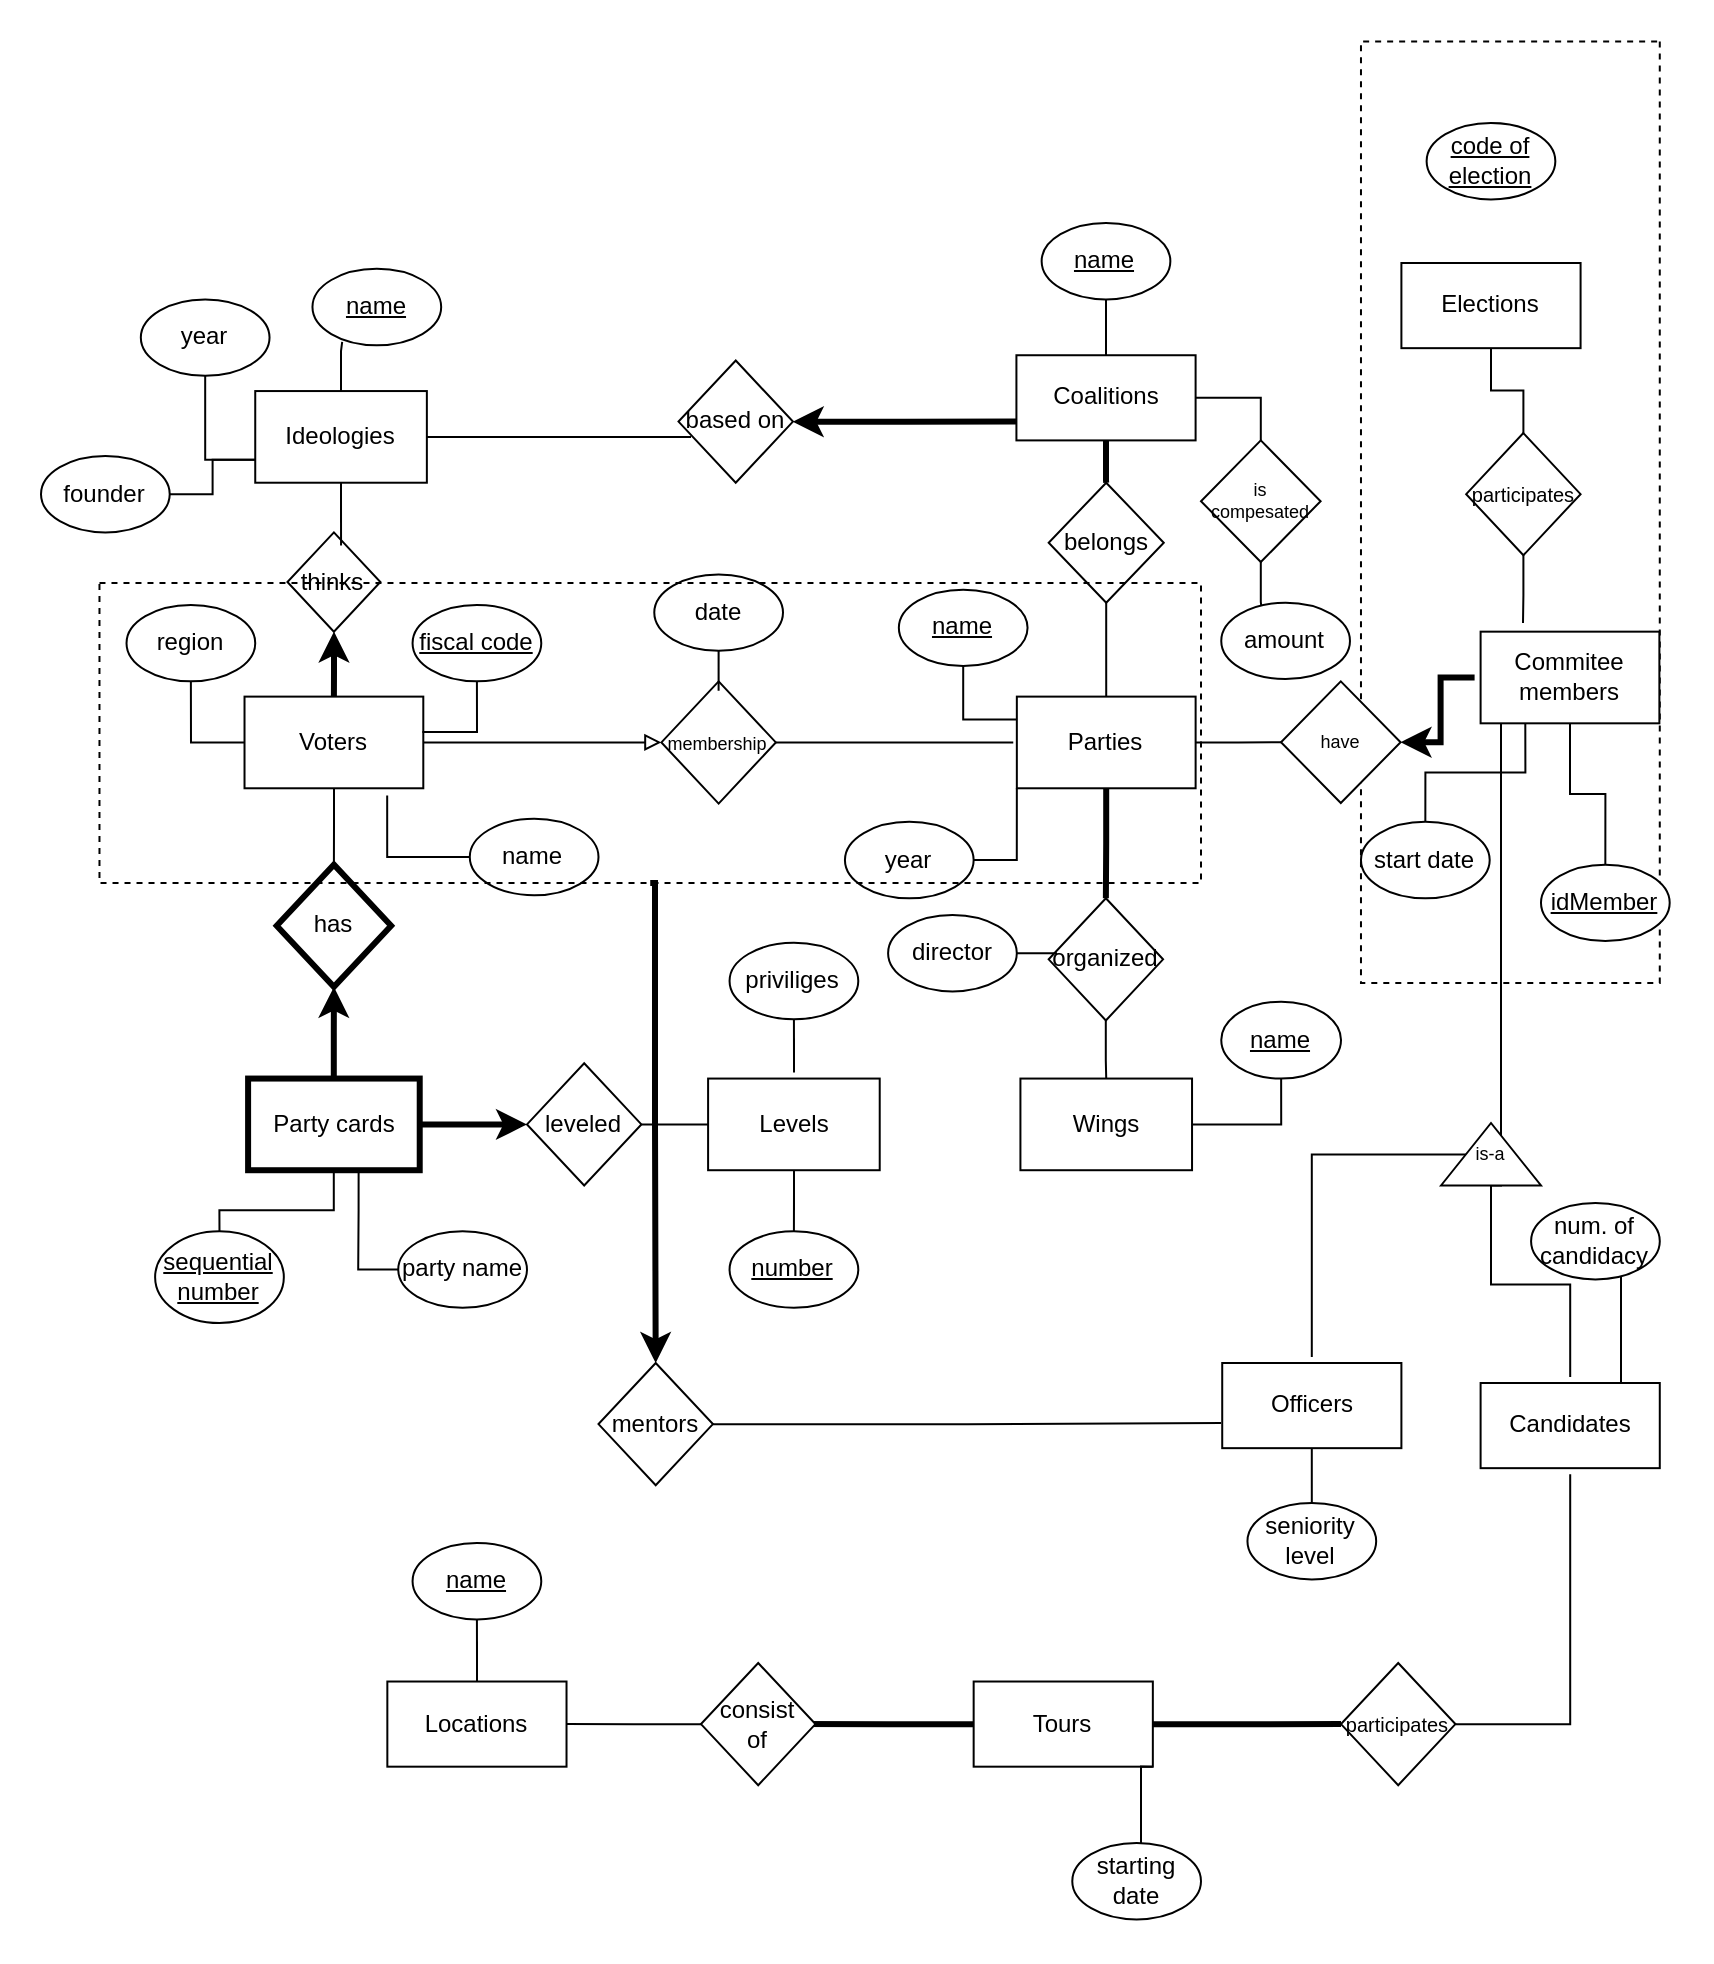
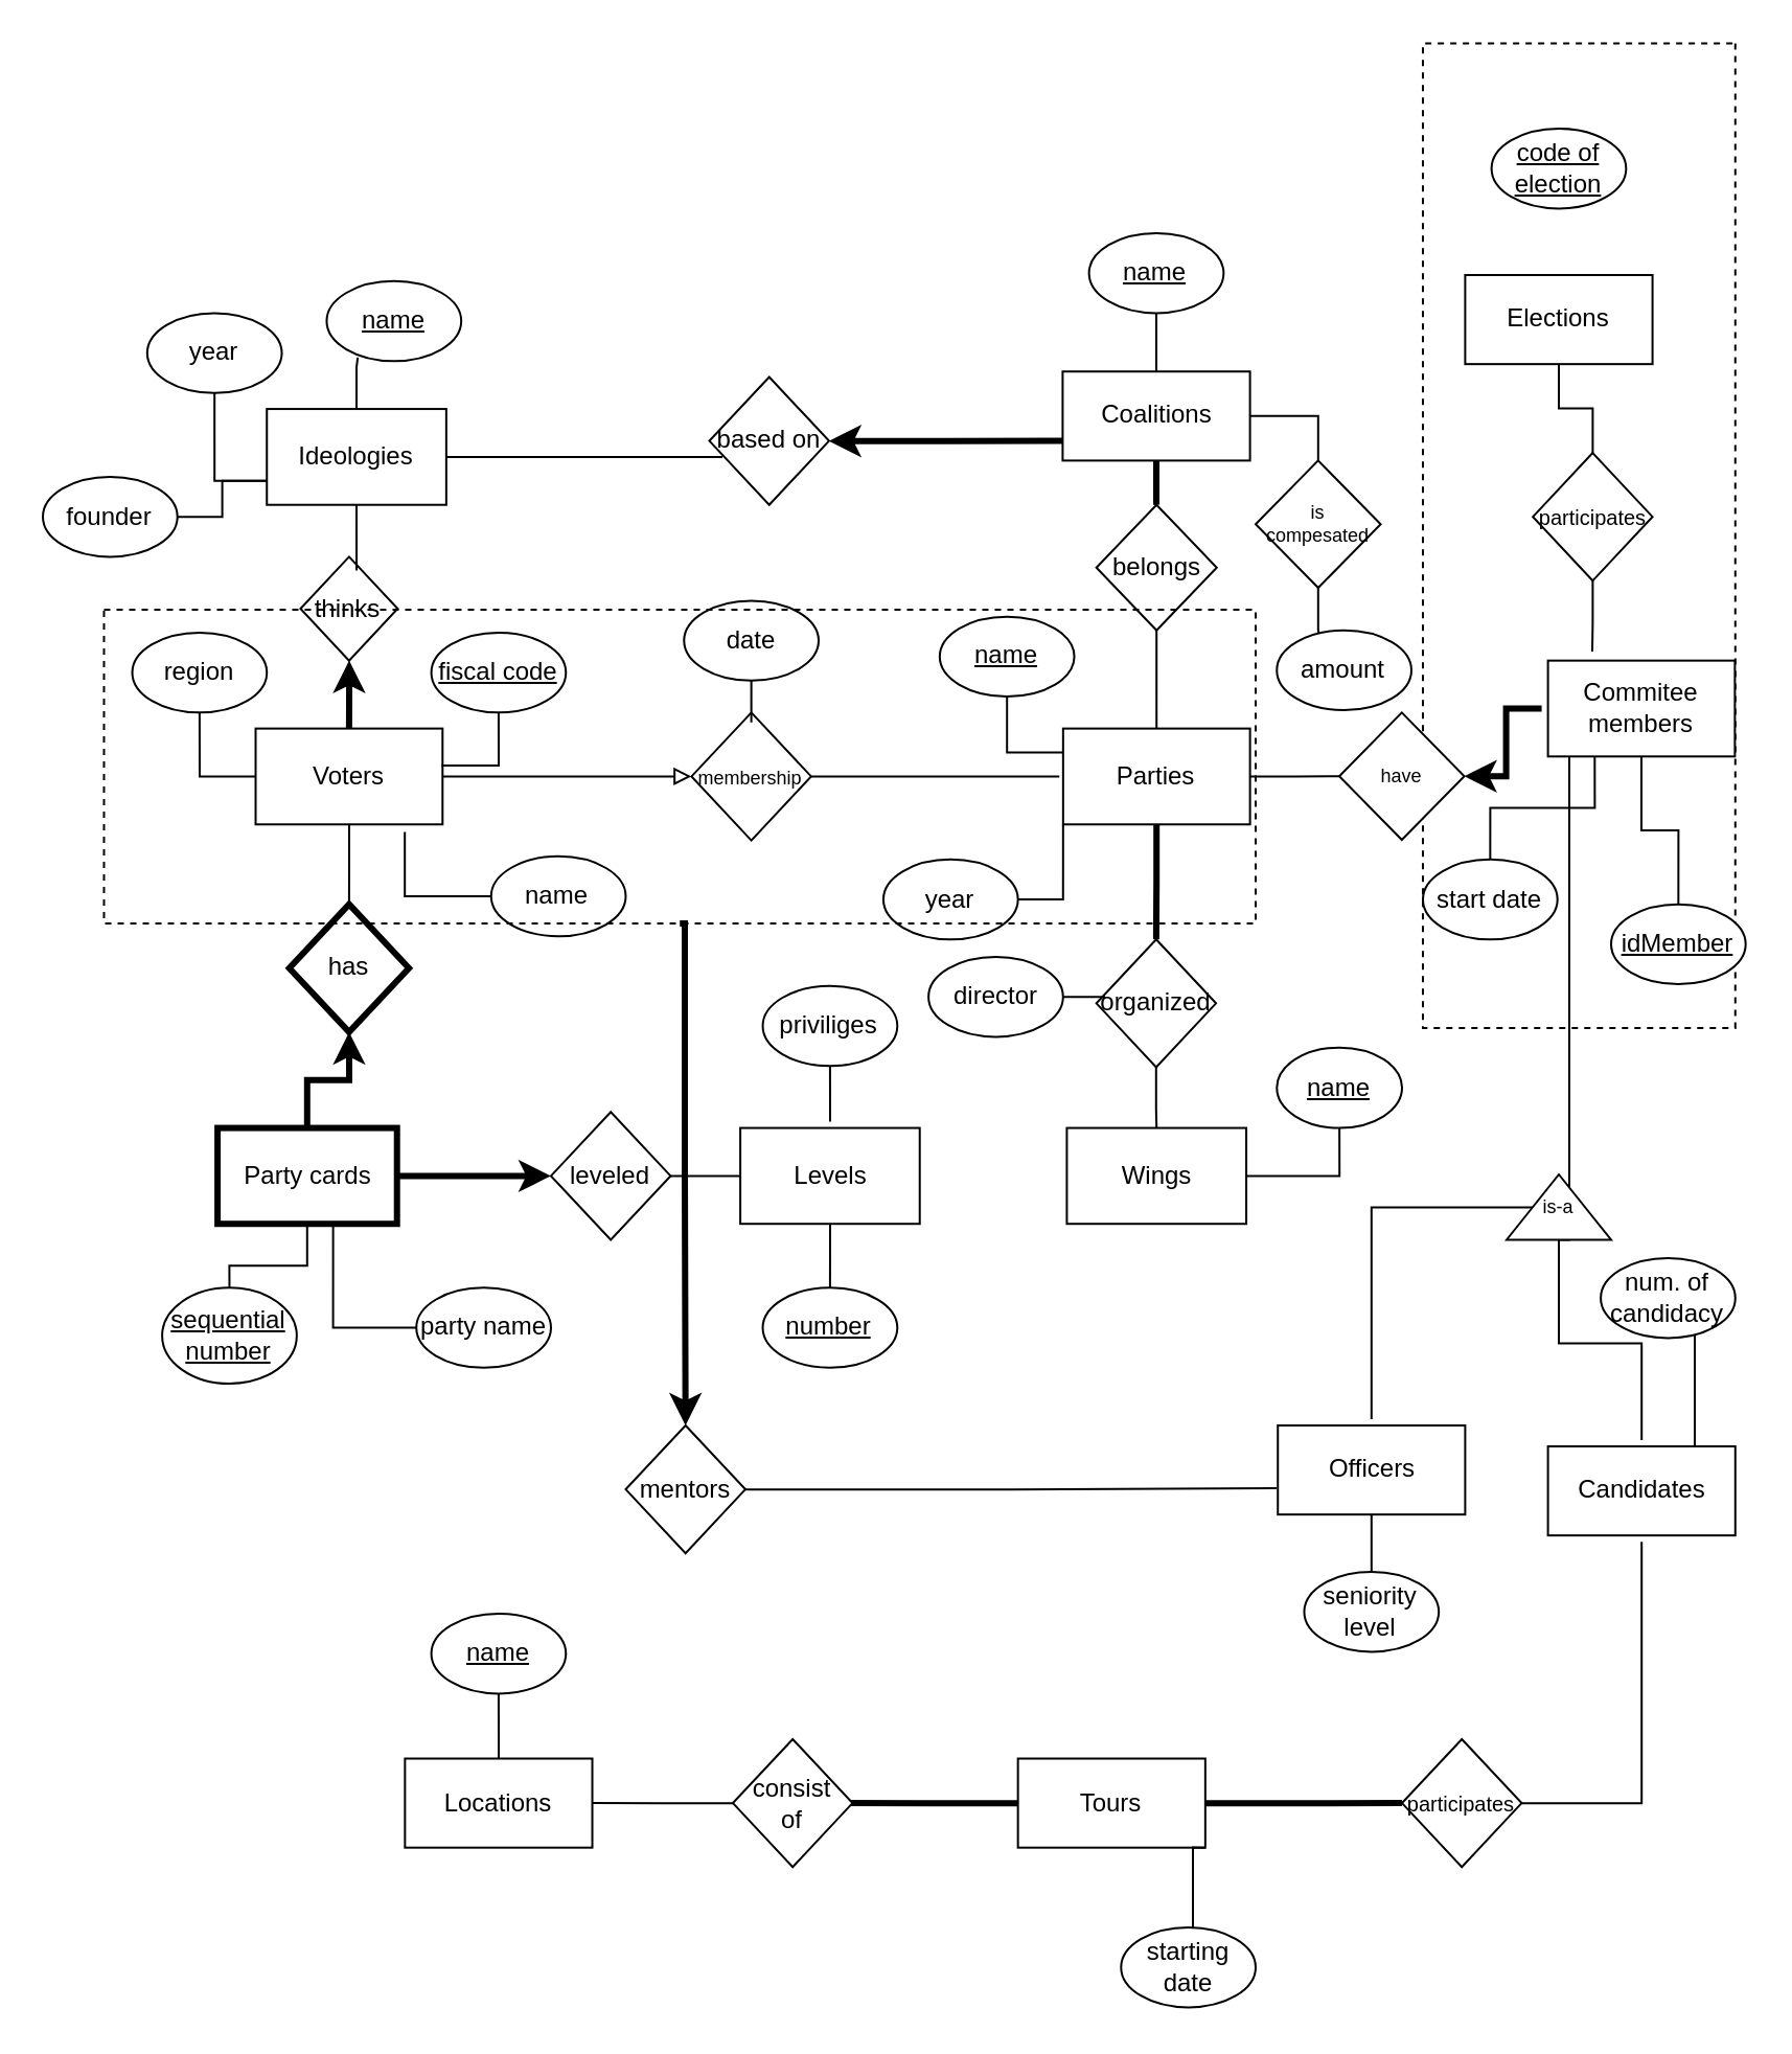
- <mxCell id="21" value="Party cards" style="rounded=0;whiteSpace=wrap;html=1;strokeWidth=3;" parent="1" vertex="1"><mxGeometry x="123.547" y="538.777" width="85.812" height="45.833" as="geometry" /></mxCell>
+ <mxCell id="21" value="Party cards" style="rounded=0;whiteSpace=wrap;html=1;strokeWidth=3;" parent="1" vertex="1"><mxGeometry x="103.547" y="538.777" width="85.812" height="45.833" as="geometry" /></mxCell>
